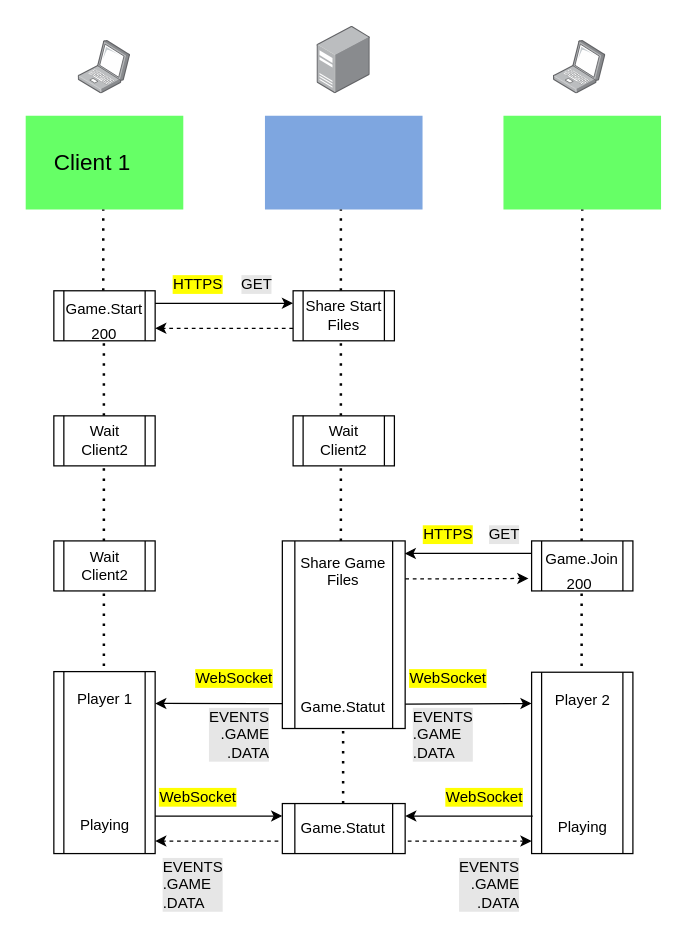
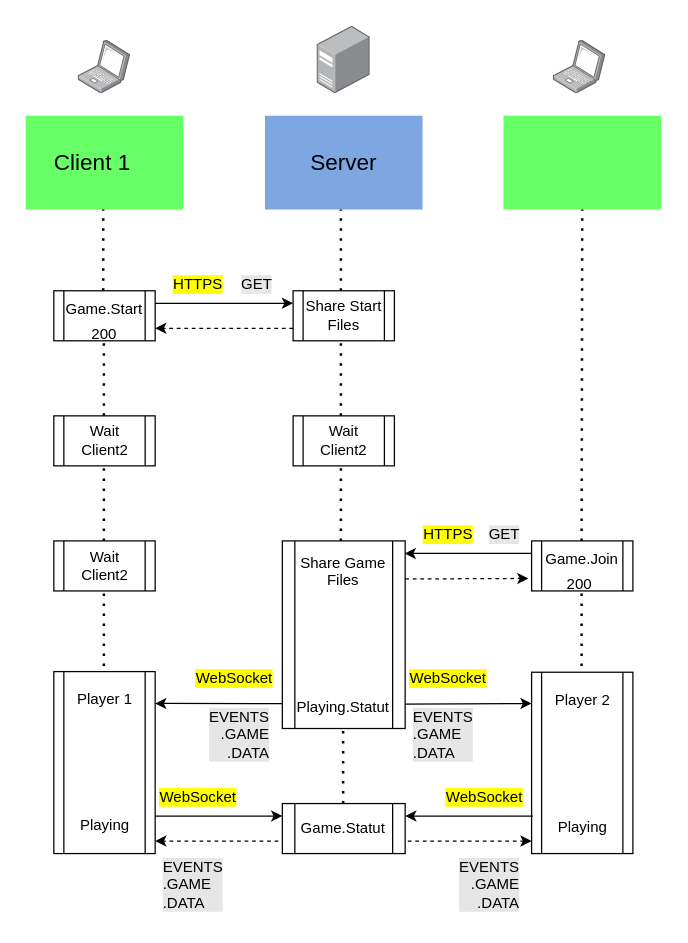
+ <mxCell id="8" value="Server" style="text;html=1;strokeColor=none;fillColor=none;align=center;verticalAlign=middle;whiteSpace=wrap;rounded=0;fontSize=18;" parent="7" vertex="1"><mxGeometry x="16.5" y="22.5" width="93" height="30" as="geometry" /></mxCell>
- <mxCell id="26" value="Share Game Files&lt;br&gt;&lt;br&gt;&lt;br&gt;&lt;br&gt;&lt;br&gt;&lt;br&gt;&lt;br&gt;Game.Statut" style="shape=process;whiteSpace=wrap;html=1;backgroundOutline=1;" parent="1" vertex="1"><mxGeometry x="225.2" y="432" width="98.2" height="150" as="geometry" /></mxCell>
+ <mxCell id="26" value="Share Game Files&lt;br&gt;&lt;br&gt;&lt;br&gt;&lt;br&gt;&lt;br&gt;&lt;br&gt;&lt;br&gt;Playing.Statut" style="shape=process;whiteSpace=wrap;html=1;backgroundOutline=1;" parent="1" vertex="1"><mxGeometry x="225.2" y="432" width="98.2" height="150" as="geometry" /></mxCell>
